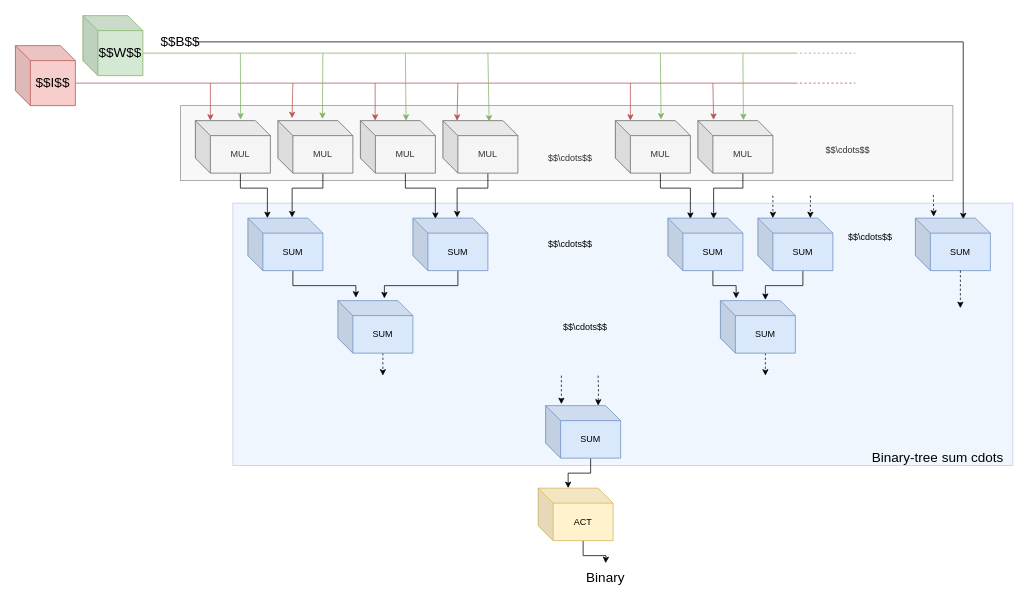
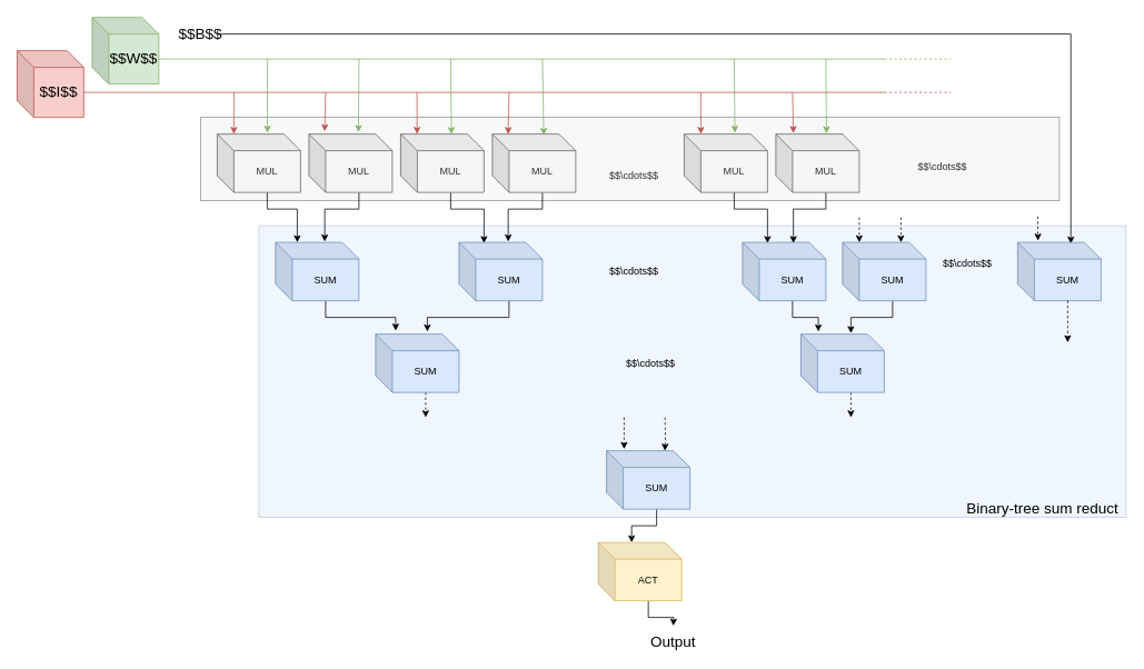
- <mxCell id="15" value="$$B$$" style="text;html=1;strokeColor=none;fillColor=none;align=center;verticalAlign=middle;whiteSpace=wrap;rounded=0;fontSize=18;" vertex="1" parent="1"><mxGeometry x="220" y="45" width="40" height="20" as="geometry" /></mxCell>
+ <mxCell id="15" value="$$B$$" style="text;html=1;strokeColor=none;fillColor=none;align=center;verticalAlign=middle;whiteSpace=wrap;rounded=0;fontSize=18;" vertex="1" parent="1"><mxGeometry x="220" y="30" width="40" height="20" as="geometry" /></mxCell>
- <mxCell id="66" value="Binary-tree sum cdots" style="text;html=1;strokeColor=none;fillColor=none;align=center;verticalAlign=middle;whiteSpace=wrap;rounded=0;opacity=70;fontSize=18;" vertex="1" parent="1"><mxGeometry x="1150" y="600" width="200" height="20" as="geometry" /></mxCell>
+ <mxCell id="66" value="Binary-tree sum reduct" style="text;html=1;strokeColor=none;fillColor=none;align=center;verticalAlign=middle;whiteSpace=wrap;rounded=0;opacity=70;fontSize=18;" vertex="1" parent="1"><mxGeometry x="1150" y="600" width="200" height="20" as="geometry" /></mxCell>
- <mxCell id="65" value="Binary" style="text;html=1;strokeColor=none;fillColor=none;align=center;verticalAlign=middle;whiteSpace=wrap;rounded=0;fontSize=18;" vertex="1" parent="1"><mxGeometry x="787" y="760" width="40" height="20" as="geometry" /></mxCell>
+ <mxCell id="65" value="Output" style="text;html=1;strokeColor=none;fillColor=none;align=center;verticalAlign=middle;whiteSpace=wrap;rounded=0;fontSize=18;" vertex="1" parent="1"><mxGeometry x="787" y="760" width="40" height="20" as="geometry" /></mxCell>
